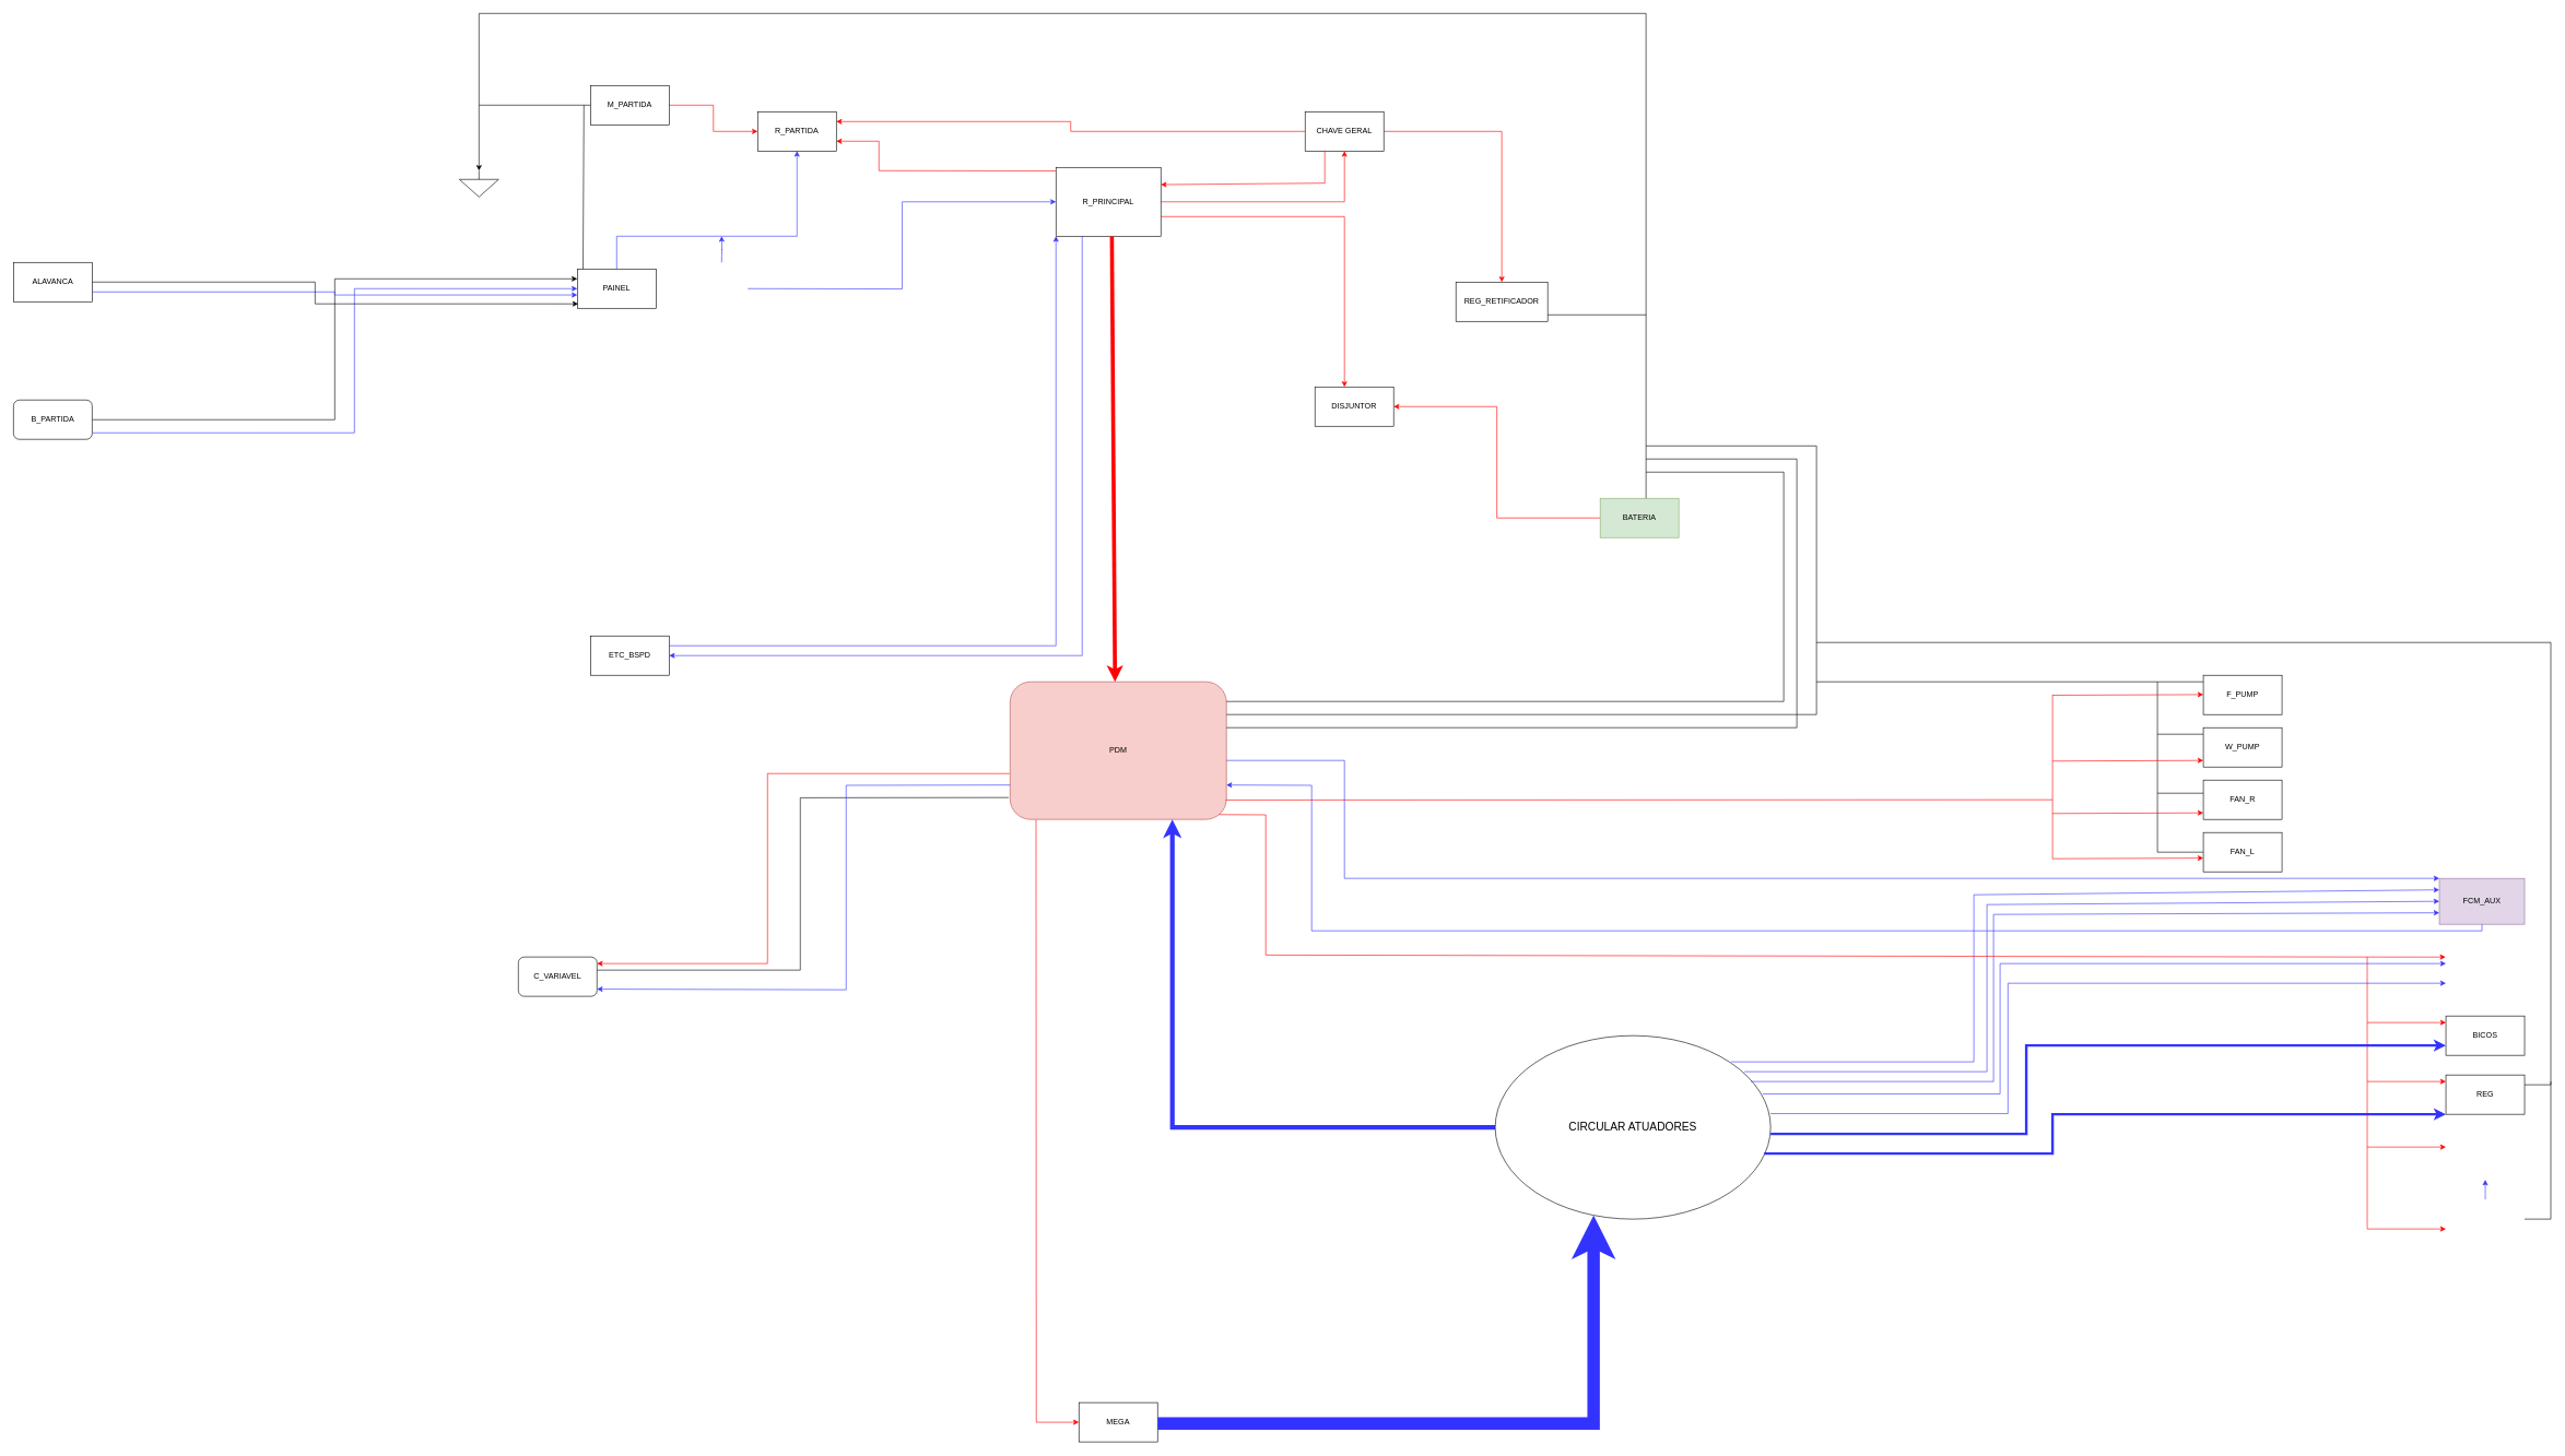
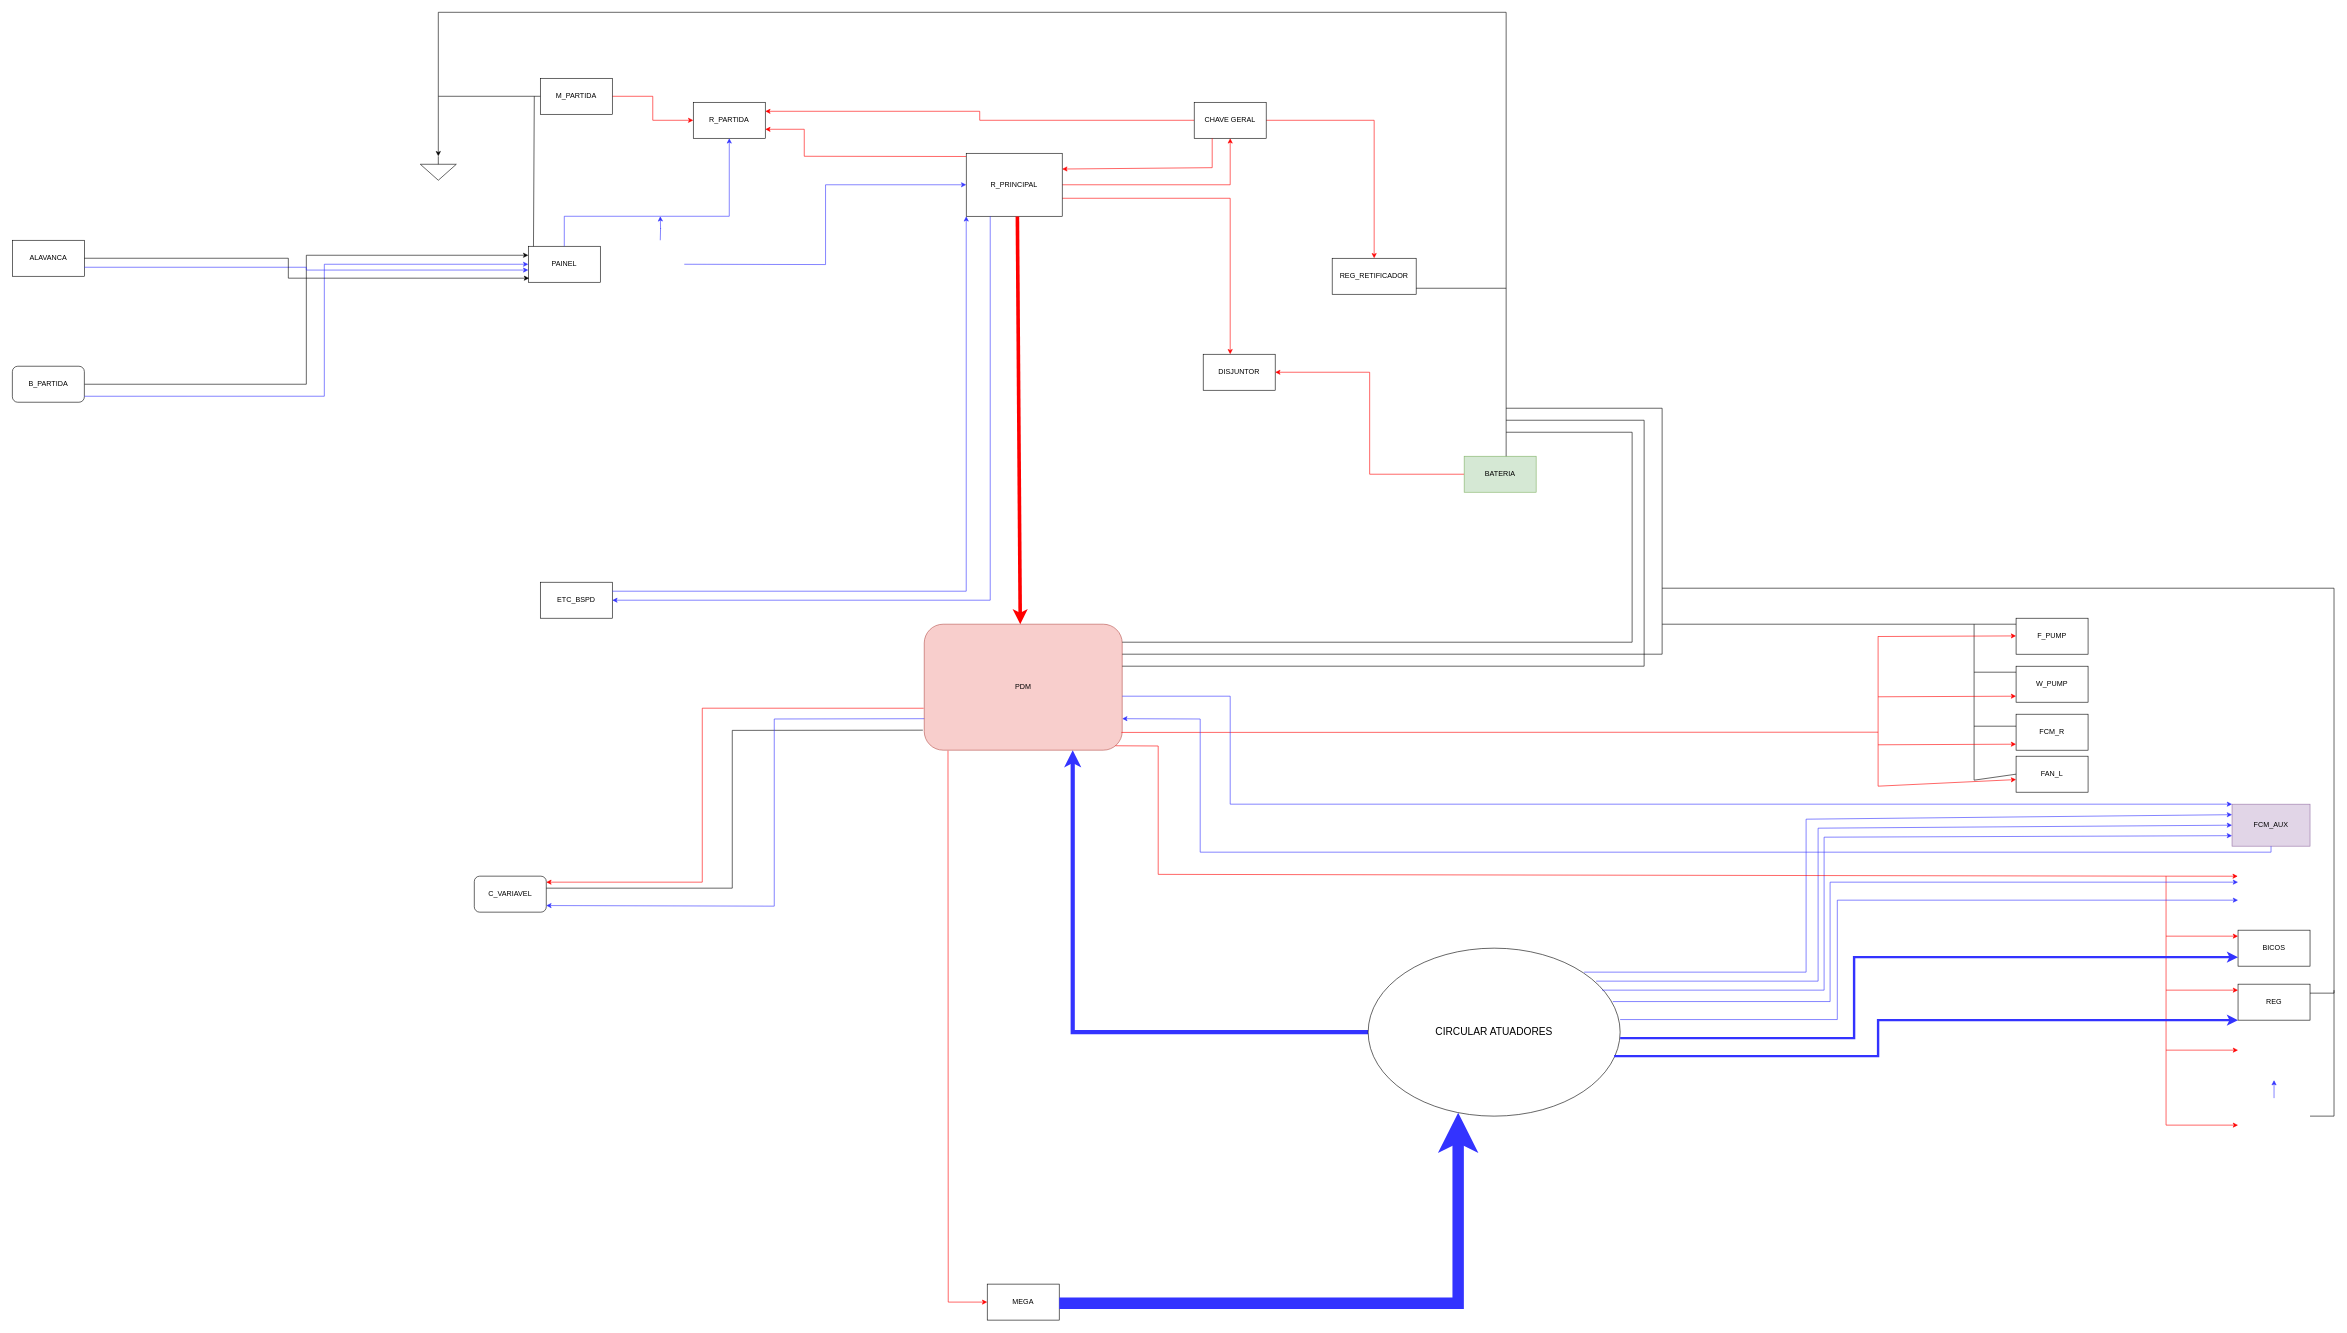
- <mxCell id="47" value="FAN_R" style="rounded=0;whiteSpace=wrap;html=1;" parent="1" vertex="1"><mxGeometry x="3360" y="1190" width="120" height="60" as="geometry" /></mxCell>
+ <mxCell id="47" value="FCM_R" style="rounded=0;whiteSpace=wrap;html=1;" parent="1" vertex="1"><mxGeometry x="3360" y="1190" width="120" height="60" as="geometry" /></mxCell>
- <mxCell id="48" value="FAN_L" style="rounded=0;whiteSpace=wrap;html=1;" parent="1" vertex="1"><mxGeometry x="3360" y="1270" width="120" height="60" as="geometry" /></mxCell>
+ <mxCell id="48" value="FAN_L" style="rounded=0;whiteSpace=wrap;html=1;" parent="1" vertex="1"><mxGeometry x="3360" y="1260" width="120" height="60" as="geometry" /></mxCell>
